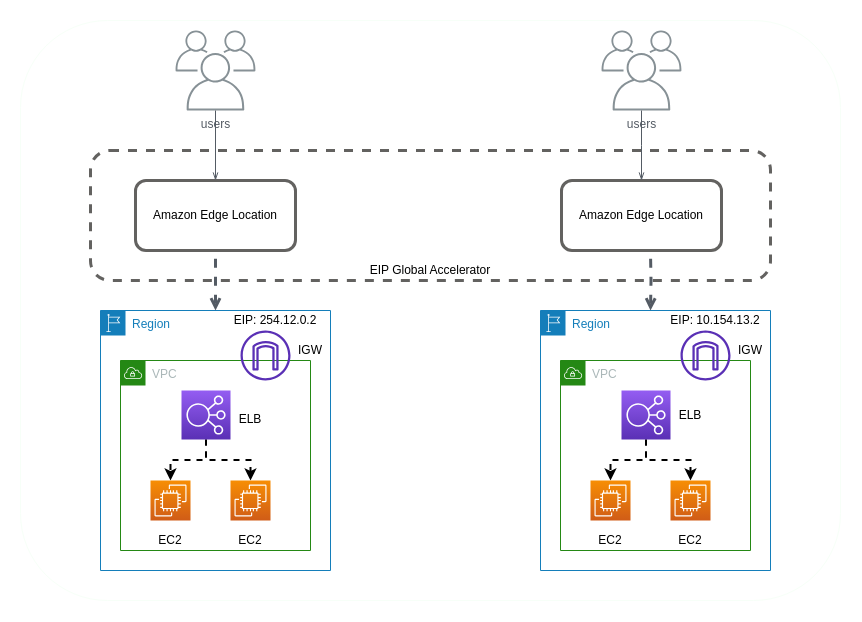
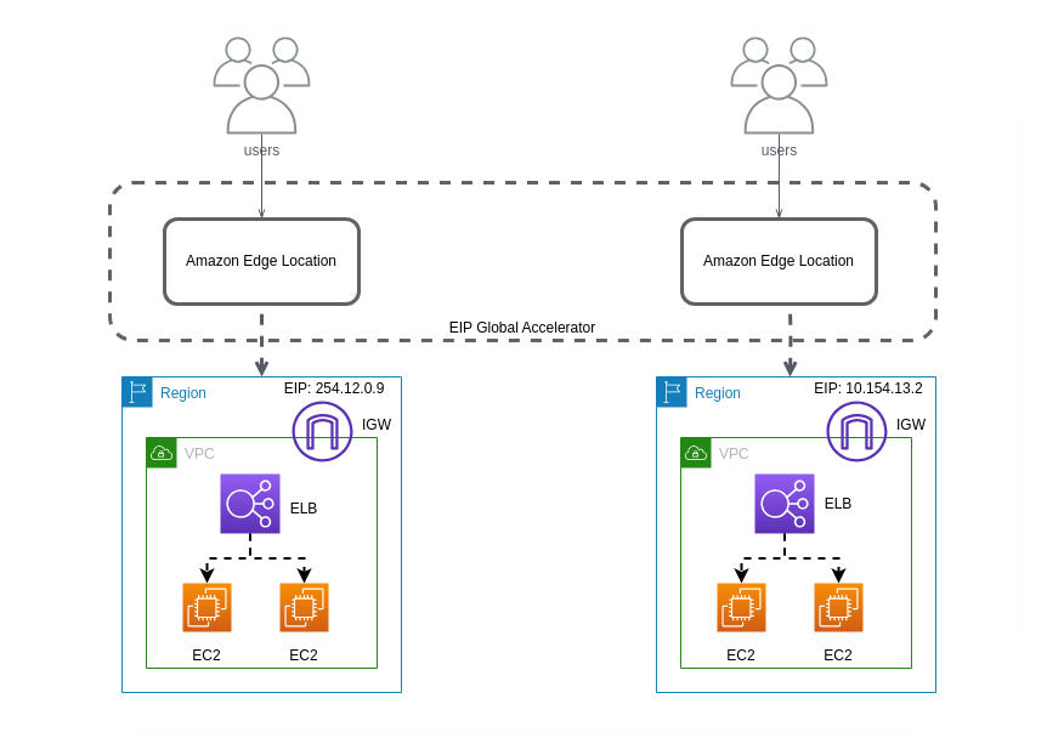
- <mxCell id="31" value="EIP: 254.12.0.2" style="text;html=1;strokeColor=none;fillColor=none;align=center;verticalAlign=middle;whiteSpace=wrap;rounded=0;shadow=0;" parent="1" vertex="1"><mxGeometry x="220" y="310" width="110" height="20" as="geometry" /></mxCell>
+ <mxCell id="31" value="EIP: 254.12.0.9" style="text;html=1;strokeColor=none;fillColor=none;align=center;verticalAlign=middle;whiteSpace=wrap;rounded=0;shadow=0;" parent="1" vertex="1"><mxGeometry x="220" y="310" width="110" height="20" as="geometry" /></mxCell>
